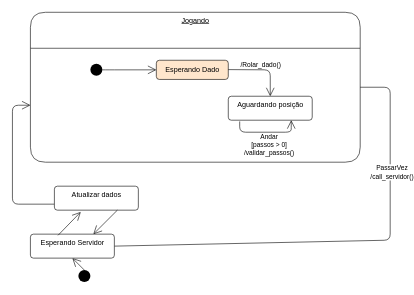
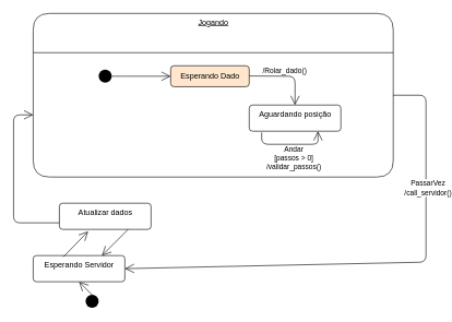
- <mxCell id="12" value="" style="endArrow=none;endFill=1;endSize=12;html=1;entryX=1;entryY=0.5;entryDx=0;entryDy=0;exitX=1;exitY=0.5;exitDx=0;exitDy=0;" parent="1" source="2" target="17" edge="1"><mxGeometry width="160" relative="1" as="geometry"><mxPoint x="210" y="180" as="sourcePoint" /><mxPoint x="220" y="330" as="targetPoint" /><Array as="points"><mxPoint x="650" y="145" /><mxPoint x="650" y="400" /></Array></mxGeometry></mxCell>
+ <mxCell id="12" value="" style="endArrow=open;endFill=1;endSize=12;html=1;entryX=1;entryY=0.5;entryDx=0;entryDy=0;exitX=1;exitY=0.5;exitDx=0;exitDy=0;" parent="1" source="2" target="17" edge="1"><mxGeometry width="160" relative="1" as="geometry"><mxPoint x="210" y="180" as="sourcePoint" /><mxPoint x="220" y="330" as="targetPoint" /><Array as="points"><mxPoint x="650" y="145" /><mxPoint x="650" y="400" /></Array></mxGeometry></mxCell>
